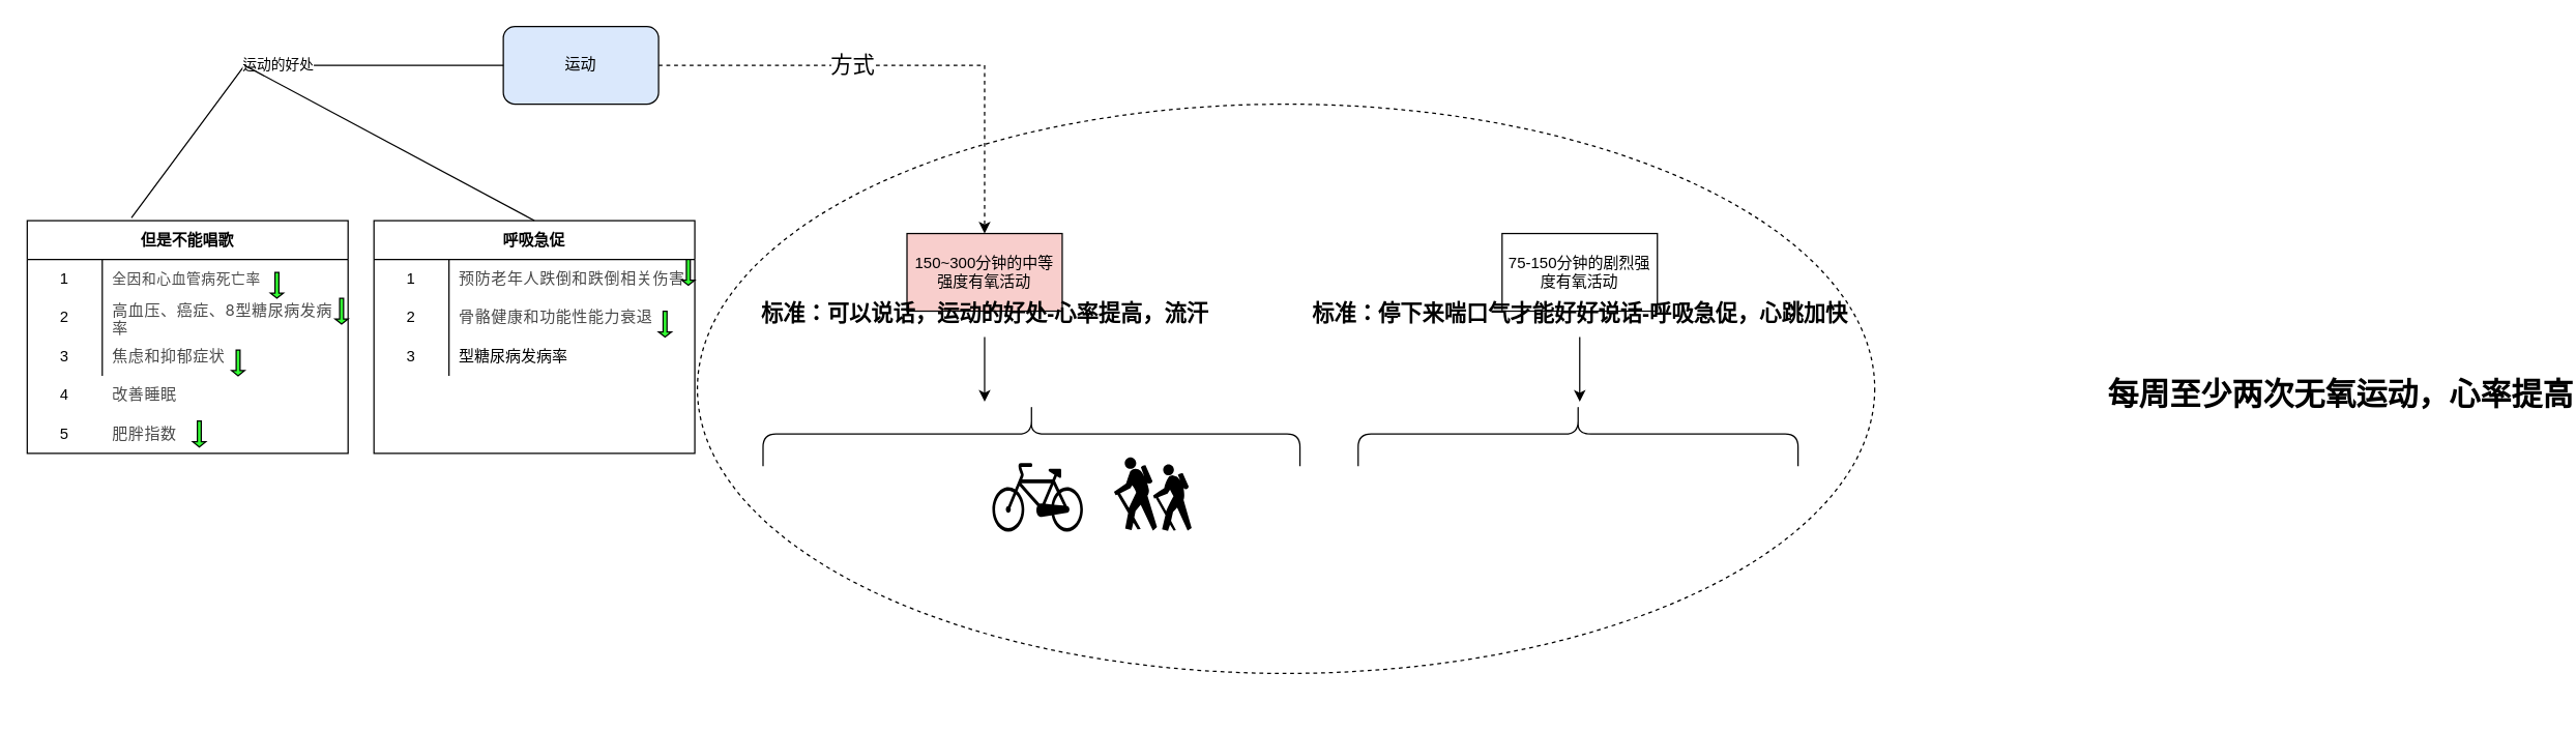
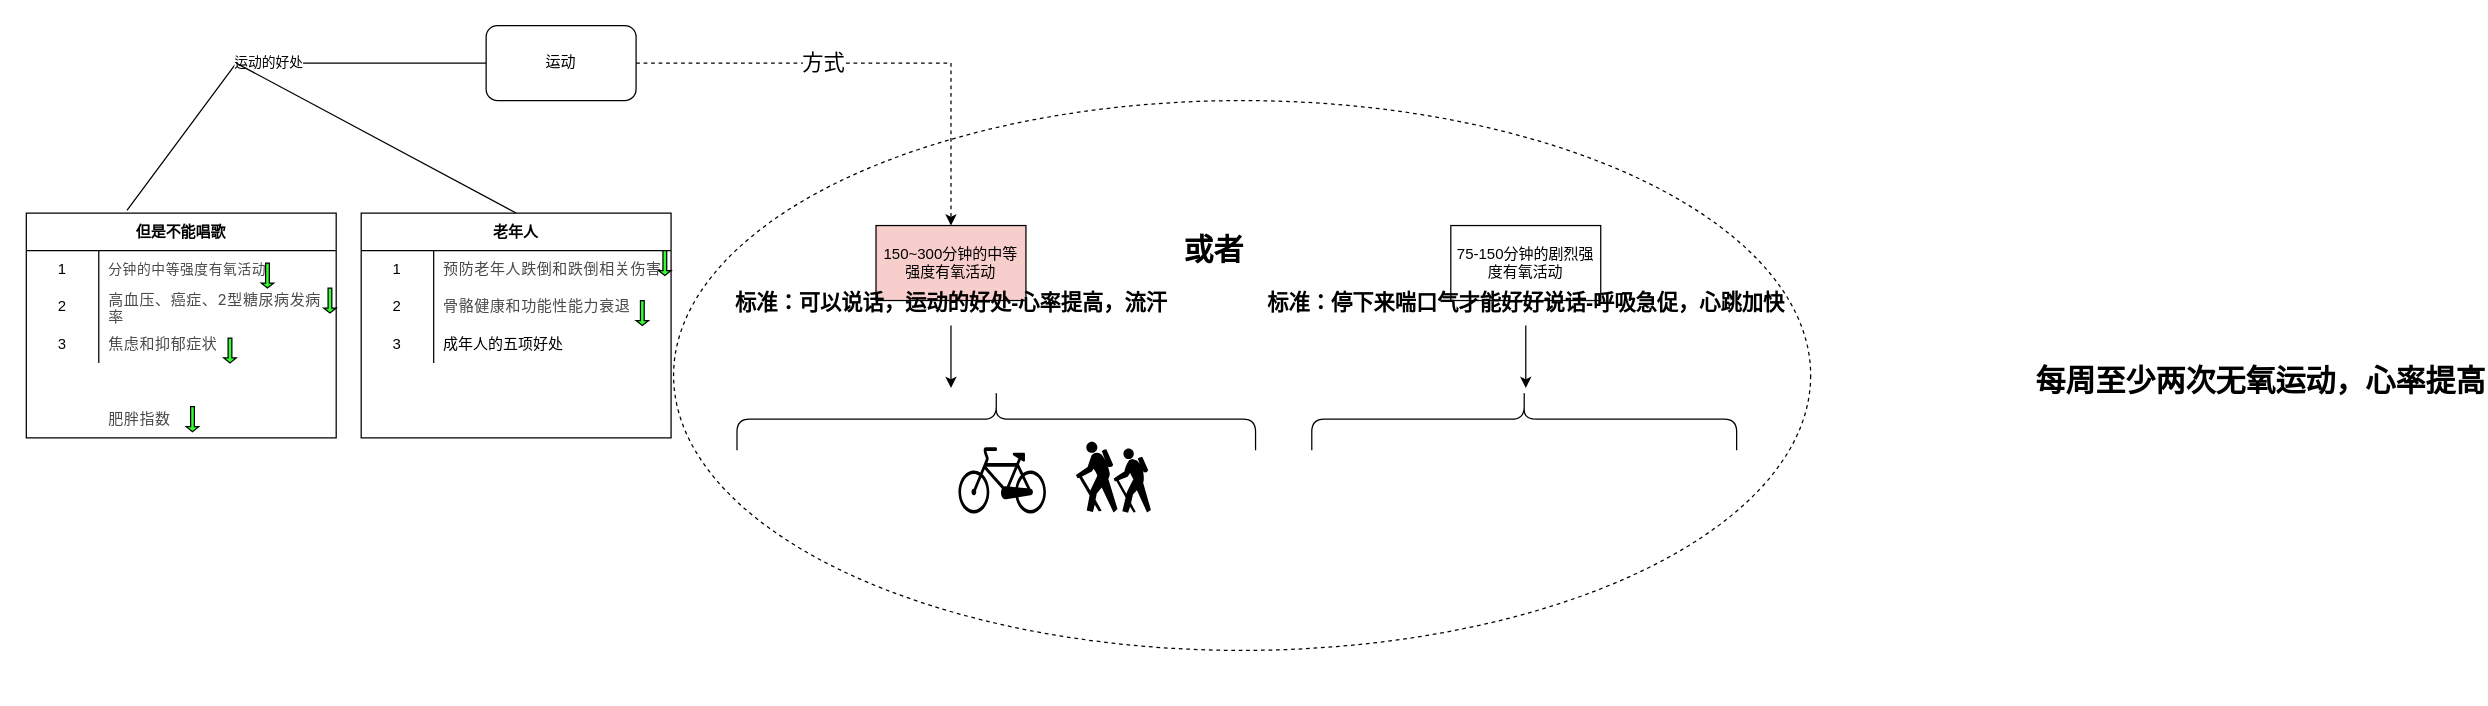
- <mxCell id="4" value="运动" style="rounded=1;whiteSpace=wrap;html=1;fillColor=#dae8fc;" vertex="1" parent="1"><mxGeometry x="388" y="20" width="120" height="60" as="geometry" /></mxCell>
+ <mxCell id="4" value="运动" style="rounded=1;whiteSpace=wrap;html=1;" vertex="1" parent="1"><mxGeometry x="388" y="20" width="120" height="60" as="geometry" /></mxCell>
- <mxCell id="24" value="呼吸急促" style="shape=table;startSize=30;container=1;collapsible=0;childLayout=tableLayout;fixedRows=1;rowLines=0;fontStyle=1;" vertex="1" parent="1"><mxGeometry x="288" y="170" width="248" height="180" as="geometry" /></mxCell>
+ <mxCell id="24" value="老年人" style="shape=table;startSize=30;container=1;collapsible=0;childLayout=tableLayout;fixedRows=1;rowLines=0;fontStyle=1;" vertex="1" parent="1"><mxGeometry x="288" y="170" width="248" height="180" as="geometry" /></mxCell>
+ <mxCell id="45" value="或者" style="text;strokeColor=none;fillColor=none;html=1;fontSize=24;fontStyle=1;verticalAlign=middle;align=center;" vertex="1" parent="1"><mxGeometry x="920" y="180" width="100" height="40" as="geometry" /></mxCell>
- <mxCell id="9" value="&lt;div style=&quot;text-align: justify;&quot;&gt;&lt;font size=&quot;1&quot; face=&quot;-apple-system, BlinkMacSystemFont, Helvetica Neue, PingFang SC, Hiragino Sans GB, Microsoft YaHei UI, Microsoft YaHei, Arial, sans-serif&quot; color=&quot;#4a4a4a&quot;&gt;&lt;span style=&quot;letter-spacing: 0.5px; background-color: rgb(255, 255, 255); font-size: 11px;&quot;&gt;全因和心血管病死亡率&lt;/span&gt;&lt;/font&gt;&lt;/div&gt;" style="shape=partialRectangle;html=1;whiteSpace=wrap;connectable=0;fillColor=none;top=0;left=0;bottom=0;right=0;align=left;spacingLeft=6;overflow=hidden;" vertex="1" parent="7"><mxGeometry x="58" width="190" height="30" as="geometry"><mxRectangle width="190" height="30" as="alternateBounds" /></mxGeometry></mxCell>
+ <mxCell id="9" value="&lt;div style=&quot;text-align: justify;&quot;&gt;&lt;font size=&quot;1&quot; face=&quot;-apple-system, BlinkMacSystemFont, Helvetica Neue, PingFang SC, Hiragino Sans GB, Microsoft YaHei UI, Microsoft YaHei, Arial, sans-serif&quot; color=&quot;#4a4a4a&quot;&gt;&lt;span style=&quot;letter-spacing: 0.5px; background-color: rgb(255, 255, 255); font-size: 11px;&quot;&gt;分钟的中等强度有氧活动&lt;/span&gt;&lt;/font&gt;&lt;/div&gt;" style="shape=partialRectangle;html=1;whiteSpace=wrap;connectable=0;fillColor=none;top=0;left=0;bottom=0;right=0;align=left;spacingLeft=6;overflow=hidden;" vertex="1" parent="7"><mxGeometry x="58" width="190" height="30" as="geometry"><mxRectangle width="190" height="30" as="alternateBounds" /></mxGeometry></mxCell>
- <mxCell id="12" value="&lt;span style=&quot;color: rgb(74, 74, 74); font-family: -apple-system, BlinkMacSystemFont, &amp;quot;Helvetica Neue&amp;quot;, &amp;quot;PingFang SC&amp;quot;, &amp;quot;Hiragino Sans GB&amp;quot;, &amp;quot;Microsoft YaHei UI&amp;quot;, &amp;quot;Microsoft YaHei&amp;quot;, Arial, sans-serif; letter-spacing: 0.5px; text-align: justify; background-color: rgb(255, 255, 255);&quot;&gt;&lt;font style=&quot;font-size: 12px;&quot;&gt;高血压、癌症、8型糖尿病发病率&lt;/font&gt;&lt;/span&gt;" style="shape=partialRectangle;html=1;whiteSpace=wrap;connectable=0;fillColor=none;top=0;left=0;bottom=0;right=0;align=left;spacingLeft=6;overflow=hidden;" vertex="1" parent="10"><mxGeometry x="58" width="190" height="30" as="geometry"><mxRectangle width="190" height="30" as="alternateBounds" /></mxGeometry></mxCell>
+ <mxCell id="12" value="&lt;span style=&quot;color: rgb(74, 74, 74); font-family: -apple-system, BlinkMacSystemFont, &amp;quot;Helvetica Neue&amp;quot;, &amp;quot;PingFang SC&amp;quot;, &amp;quot;Hiragino Sans GB&amp;quot;, &amp;quot;Microsoft YaHei UI&amp;quot;, &amp;quot;Microsoft YaHei&amp;quot;, Arial, sans-serif; letter-spacing: 0.5px; text-align: justify; background-color: rgb(255, 255, 255);&quot;&gt;&lt;font style=&quot;font-size: 12px;&quot;&gt;高血压、癌症、2型糖尿病发病率&lt;/font&gt;&lt;/span&gt;" style="shape=partialRectangle;html=1;whiteSpace=wrap;connectable=0;fillColor=none;top=0;left=0;bottom=0;right=0;align=left;spacingLeft=6;overflow=hidden;" vertex="1" parent="10"><mxGeometry x="58" width="190" height="30" as="geometry"><mxRectangle width="190" height="30" as="alternateBounds" /></mxGeometry></mxCell>
- <mxCell id="33" value="型糖尿病发病率" style="shape=partialRectangle;html=1;whiteSpace=wrap;connectable=0;fillColor=none;top=0;left=0;bottom=0;right=0;align=left;spacingLeft=6;overflow=hidden;" vertex="1" parent="31"><mxGeometry x="58" width="190" height="30" as="geometry"><mxRectangle width="190" height="30" as="alternateBounds" /></mxGeometry></mxCell>
+ <mxCell id="33" value="成年人的五项好处" style="shape=partialRectangle;html=1;whiteSpace=wrap;connectable=0;fillColor=none;top=0;left=0;bottom=0;right=0;align=left;spacingLeft=6;overflow=hidden;" vertex="1" parent="31"><mxGeometry x="58" width="190" height="30" as="geometry"><mxRectangle width="190" height="30" as="alternateBounds" /></mxGeometry></mxCell>
- <mxCell id="19" value="4" style="shape=partialRectangle;html=1;whiteSpace=wrap;connectable=0;fillColor=none;top=0;left=0;bottom=0;right=0;overflow=hidden;" vertex="1" parent="1"><mxGeometry x="20" y="290" width="58" height="30" as="geometry"><mxRectangle width="58" height="30" as="alternateBounds" /></mxGeometry></mxCell>
- <mxCell id="20" value="&lt;span style=&quot;color: rgb(74, 74, 74); font-family: -apple-system, BlinkMacSystemFont, &amp;quot;Helvetica Neue&amp;quot;, &amp;quot;PingFang SC&amp;quot;, &amp;quot;Hiragino Sans GB&amp;quot;, &amp;quot;Microsoft YaHei UI&amp;quot;, &amp;quot;Microsoft YaHei&amp;quot;, Arial, sans-serif; letter-spacing: 0.5px; text-align: justify; background-color: rgb(255, 255, 255);&quot;&gt;&lt;font style=&quot;font-size: 12px;&quot;&gt;改善睡眠&lt;/font&gt;&lt;/span&gt;" style="shape=partialRectangle;html=1;whiteSpace=wrap;connectable=0;fillColor=none;top=0;left=0;bottom=0;right=0;align=left;spacingLeft=6;overflow=hidden;" vertex="1" parent="1"><mxGeometry x="78" y="290" width="190" height="30" as="geometry"><mxRectangle width="190" height="30" as="alternateBounds" /></mxGeometry></mxCell>
- <mxCell id="21" value="5" style="shape=partialRectangle;html=1;whiteSpace=wrap;connectable=0;fillColor=none;top=0;left=0;bottom=0;right=0;overflow=hidden;" vertex="1" parent="1"><mxGeometry x="20" y="320" width="58" height="30" as="geometry"><mxRectangle width="58" height="30" as="alternateBounds" /></mxGeometry></mxCell>
